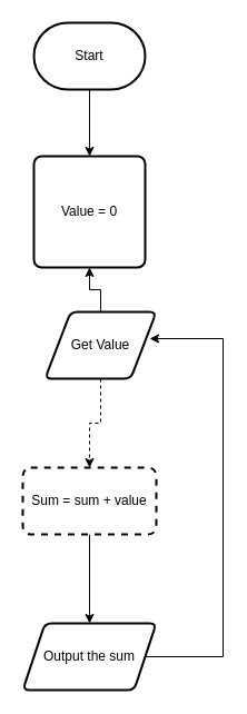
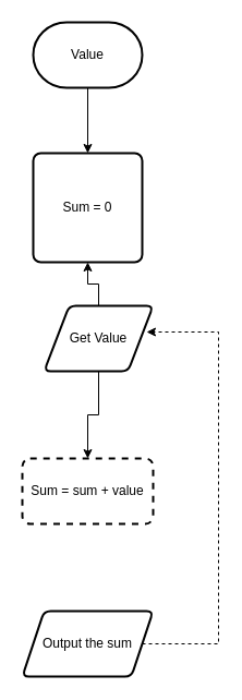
- <mxCell id="3" value="Start" style="strokeWidth=2;html=1;shape=mxgraph.flowchart.terminator;whiteSpace=wrap;" vertex="1" parent="1"><mxGeometry x="30" y="20" width="100" height="60" as="geometry" /></mxCell>
+ <mxCell id="3" value="Value" style="strokeWidth=2;html=1;shape=mxgraph.flowchart.terminator;whiteSpace=wrap;" vertex="1" parent="1"><mxGeometry x="30" y="20" width="100" height="60" as="geometry" /></mxCell>
- <mxCell id="4" value="Value = 0" style="rounded=1;whiteSpace=wrap;html=1;absoluteArcSize=1;arcSize=14;strokeWidth=2;" vertex="1" parent="1"><mxGeometry x="30" y="140" width="100" height="100" as="geometry" /></mxCell>
+ <mxCell id="4" value="Sum = 0" style="rounded=1;whiteSpace=wrap;html=1;absoluteArcSize=1;arcSize=14;strokeWidth=2;" vertex="1" parent="1"><mxGeometry x="30" y="140" width="100" height="100" as="geometry" /></mxCell>
- <mxCell id="6" value="" style="edgeStyle=orthogonalEdgeStyle;rounded=0;orthogonalLoop=1;jettySize=auto;html=1;dashed=1;" edge="1" parent="1" source="7" target="9"><mxGeometry relative="1" as="geometry" /></mxCell>
+ <mxCell id="6" value="" style="edgeStyle=orthogonalEdgeStyle;rounded=0;orthogonalLoop=1;jettySize=auto;html=1;" edge="1" parent="1" source="7" target="9"><mxGeometry relative="1" as="geometry" /></mxCell>
- <mxCell id="11" style="edgeStyle=orthogonalEdgeStyle;rounded=0;orthogonalLoop=1;jettySize=auto;html=1;exitX=1;exitY=0.5;exitDx=0;exitDy=0;entryX=0.94;entryY=0.4;entryDx=0;entryDy=0;entryPerimeter=0;" edge="1" parent="1" source="10" target="7"><mxGeometry relative="1" as="geometry"><Array as="points"><mxPoint x="200" y="590" /><mxPoint x="200" y="304" /></Array></mxGeometry></mxCell>
+ <mxCell id="11" style="edgeStyle=orthogonalEdgeStyle;rounded=0;orthogonalLoop=1;jettySize=auto;html=1;exitX=1;exitY=0.5;exitDx=0;exitDy=0;entryX=0.94;entryY=0.4;entryDx=0;entryDy=0;entryPerimeter=0;dashed=1;" edge="1" parent="1" source="10" target="7"><mxGeometry relative="1" as="geometry"><Array as="points"><mxPoint x="200" y="590" /><mxPoint x="200" y="304" /></Array></mxGeometry></mxCell>
- <mxCell id="8" value="" style="edgeStyle=orthogonalEdgeStyle;rounded=0;orthogonalLoop=1;jettySize=auto;html=1;" edge="1" parent="1" source="9" target="10"><mxGeometry relative="1" as="geometry" /></mxCell>
